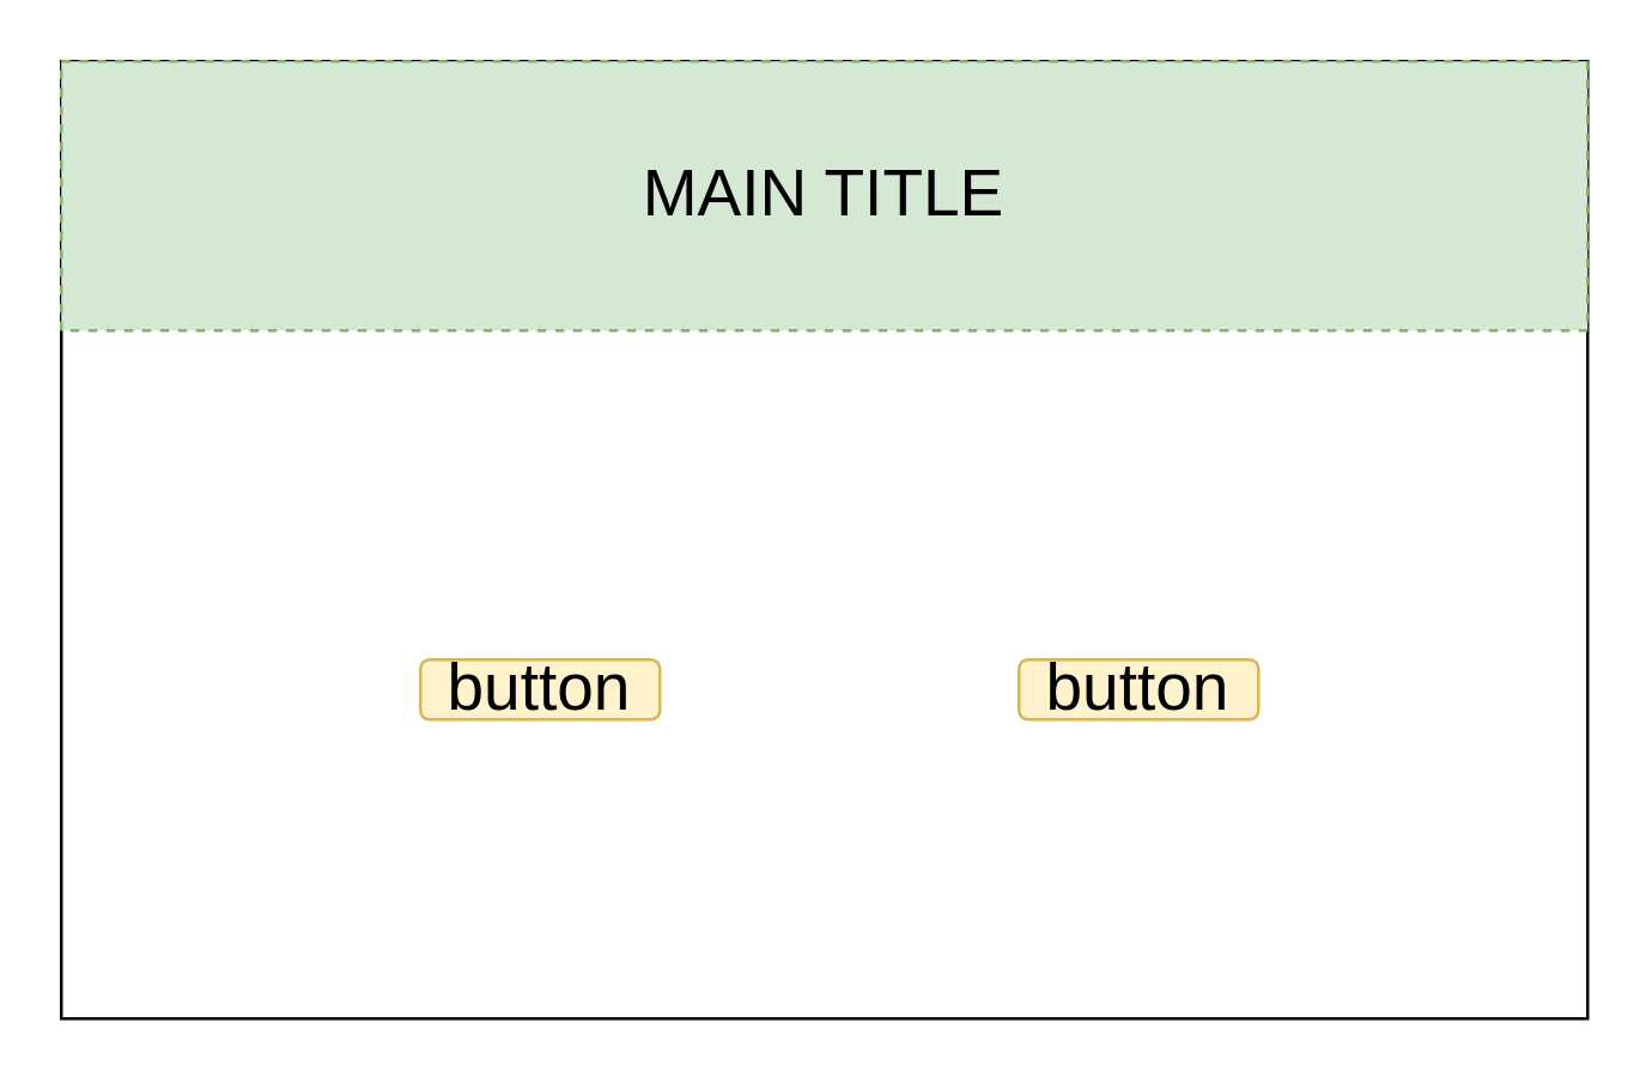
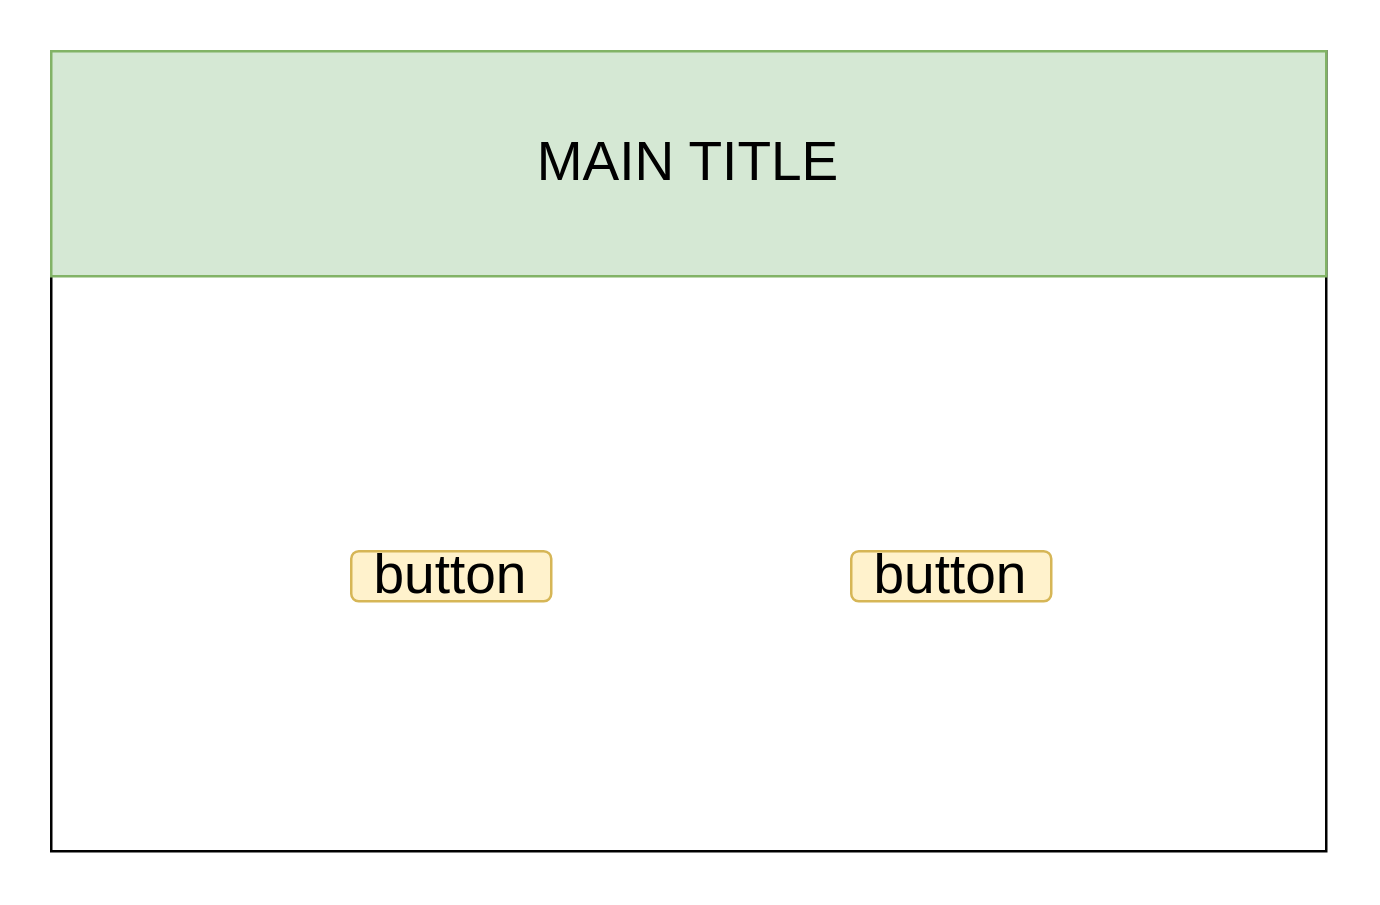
- <mxCell id="3" value="&lt;font style=&quot;font-size: 22px;&quot;&gt;MAIN TITLE&lt;/font&gt;" style="rounded=0;whiteSpace=wrap;html=1;fillColor=#d5e8d4;strokeColor=#82b366;dashed=1;" vertex="1" parent="1"><mxGeometry x="20" y="20" width="510" height="90" as="geometry" /></mxCell>
+ <mxCell id="3" value="&lt;font style=&quot;font-size: 22px;&quot;&gt;MAIN TITLE&lt;/font&gt;" style="rounded=0;whiteSpace=wrap;html=1;fillColor=#d5e8d4;strokeColor=#82b366;" vertex="1" parent="1"><mxGeometry x="20" y="20" width="510" height="90" as="geometry" /></mxCell>
